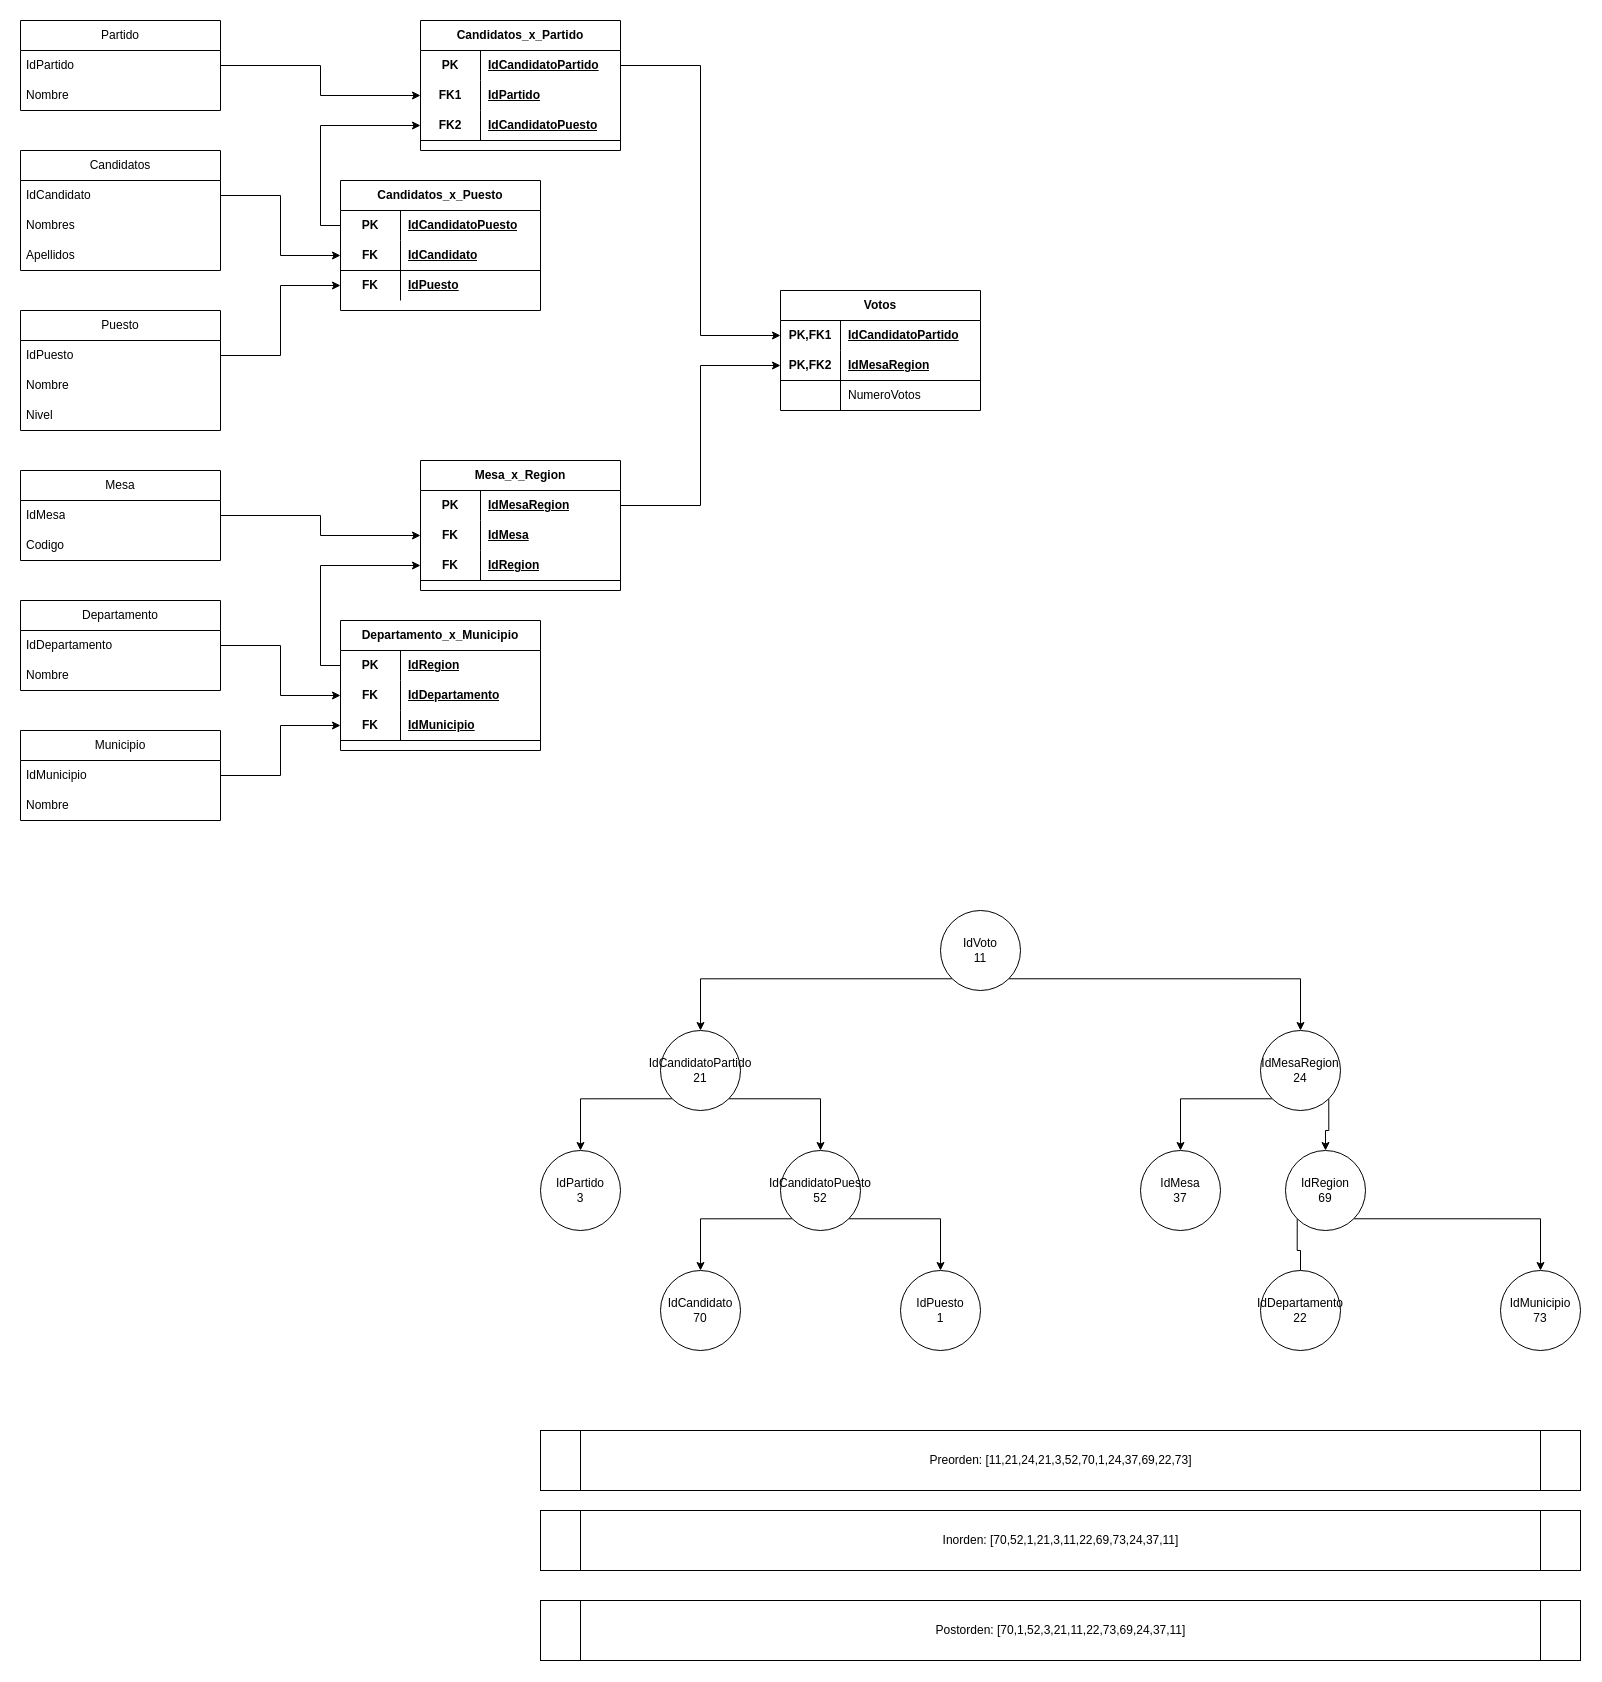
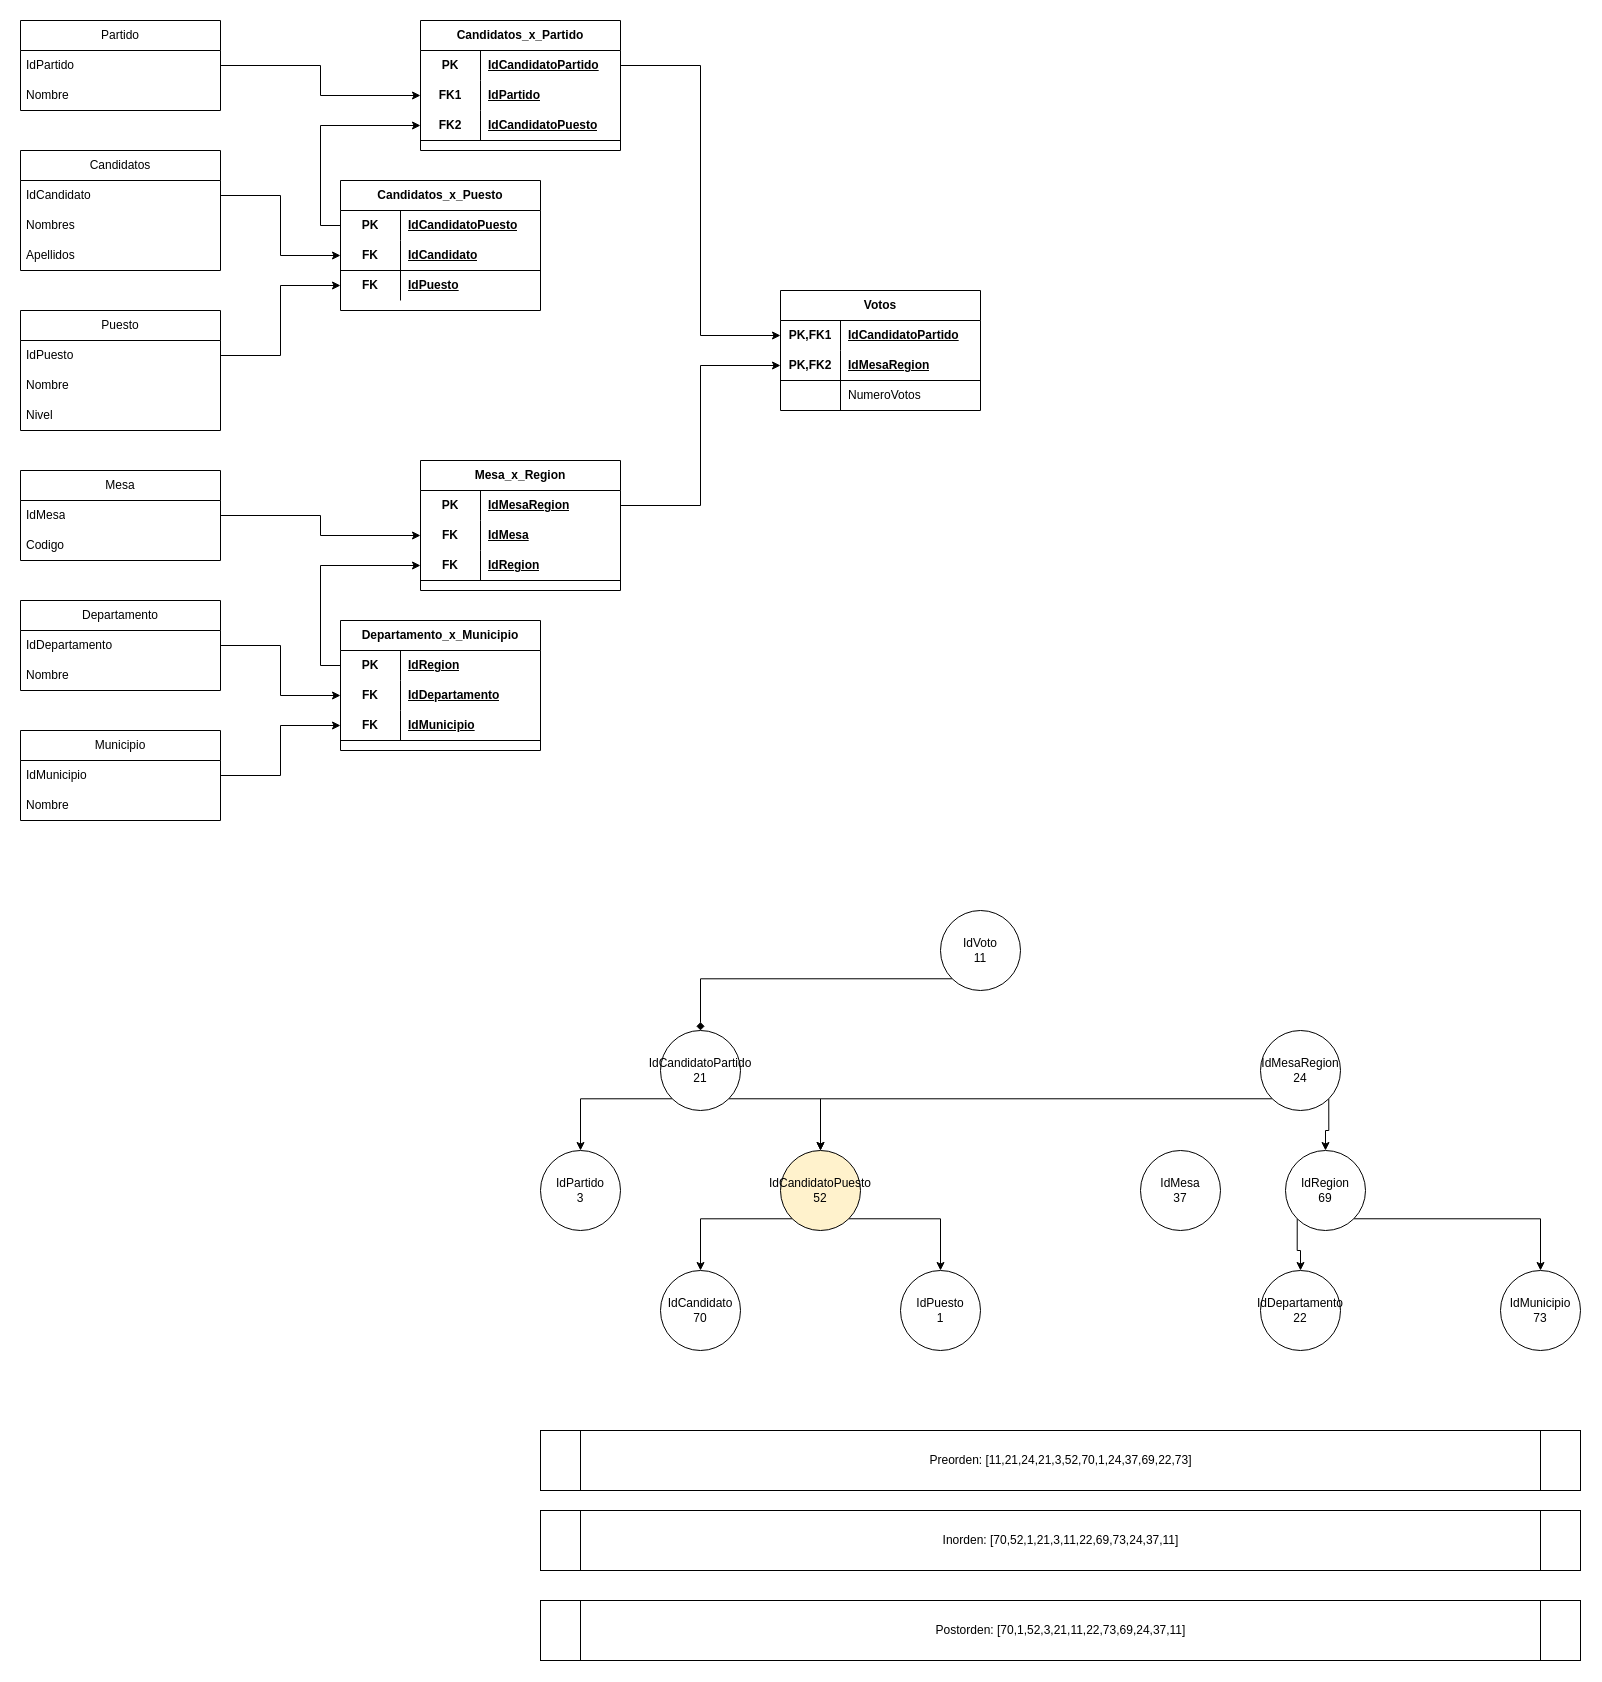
- <mxCell id="61" style="edgeStyle=orthogonalEdgeStyle;rounded=0;orthogonalLoop=1;jettySize=auto;html=1;exitX=1;exitY=1;exitDx=0;exitDy=0;" edge="1" parent="1" source="63" target="69"><mxGeometry relative="1" as="geometry" /></mxCell>
- <mxCell id="62" style="edgeStyle=orthogonalEdgeStyle;rounded=0;orthogonalLoop=1;jettySize=auto;html=1;exitX=0;exitY=1;exitDx=0;exitDy=0;" edge="1" parent="1" source="63" target="66"><mxGeometry relative="1" as="geometry" /></mxCell>
+ <mxCell id="62" style="edgeStyle=orthogonalEdgeStyle;rounded=0;orthogonalLoop=1;jettySize=auto;html=1;exitX=0;exitY=1;exitDx=0;exitDy=0;endArrow=diamond;" edge="1" parent="1" source="63" target="66"><mxGeometry relative="1" as="geometry" /></mxCell>
- <mxCell id="68" style="edgeStyle=orthogonalEdgeStyle;rounded=0;orthogonalLoop=1;jettySize=auto;html=1;exitX=0;exitY=1;exitDx=0;exitDy=0;entryX=0.5;entryY=0;entryDx=0;entryDy=0;" edge="1" parent="1" source="69" target="76"><mxGeometry relative="1" as="geometry" /></mxCell>
+ <mxCell id="68" style="edgeStyle=orthogonalEdgeStyle;rounded=0;orthogonalLoop=1;jettySize=auto;html=1;exitX=0;exitY=1;exitDx=0;exitDy=0;" edge="1" parent="1" source="69" target="72"><mxGeometry relative="1" as="geometry" /></mxCell>
- <mxCell id="72" value="IdCandidatoPuesto&lt;br&gt;52" style="ellipse;whiteSpace=wrap;html=1;aspect=fixed;" vertex="1" parent="1"><mxGeometry x="780" y="1150" width="80" height="80" as="geometry" /></mxCell>
+ <mxCell id="72" value="IdCandidatoPuesto&lt;br&gt;52" style="ellipse;whiteSpace=wrap;html=1;aspect=fixed;fillColor=#fff2cc;" vertex="1" parent="1"><mxGeometry x="780" y="1150" width="80" height="80" as="geometry" /></mxCell>
- <mxCell id="78" style="edgeStyle=orthogonalEdgeStyle;rounded=0;orthogonalLoop=1;jettySize=auto;html=1;exitX=0;exitY=1;exitDx=0;exitDy=0;entryX=0.5;entryY=0;entryDx=0;entryDy=0;endArrow=none;" edge="1" parent="1" source="79" target="81"><mxGeometry relative="1" as="geometry" /></mxCell>
+ <mxCell id="78" style="edgeStyle=orthogonalEdgeStyle;rounded=0;orthogonalLoop=1;jettySize=auto;html=1;exitX=0;exitY=1;exitDx=0;exitDy=0;entryX=0.5;entryY=0;entryDx=0;entryDy=0;" edge="1" parent="1" source="79" target="81"><mxGeometry relative="1" as="geometry" /></mxCell>
